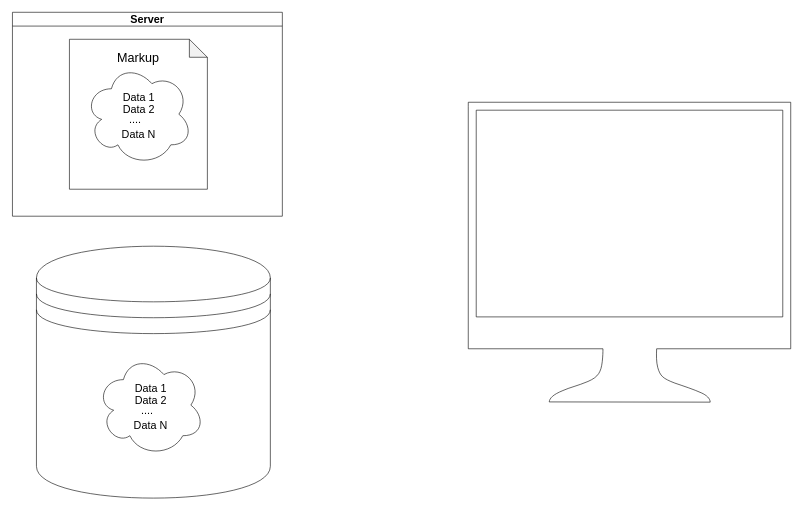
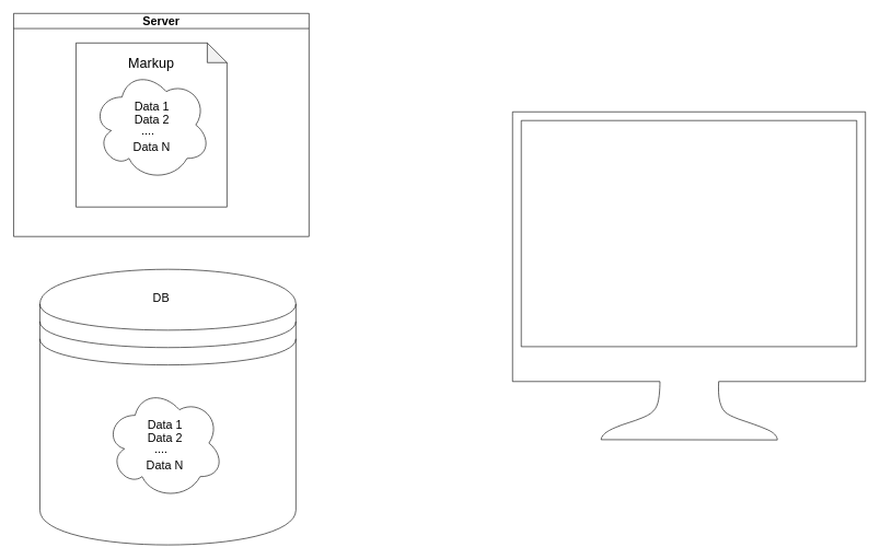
+ <mxCell id="20" value="&lt;font style=&quot;font-size: 18px;&quot;&gt;DB&lt;/font&gt;" style="text;strokeColor=none;align=center;fillColor=none;html=1;verticalAlign=middle;whiteSpace=wrap;rounded=0;labelBackgroundColor=none;" parent="1" vertex="1"><mxGeometry x="215" y="440" width="60" height="30" as="geometry" /></mxCell>
